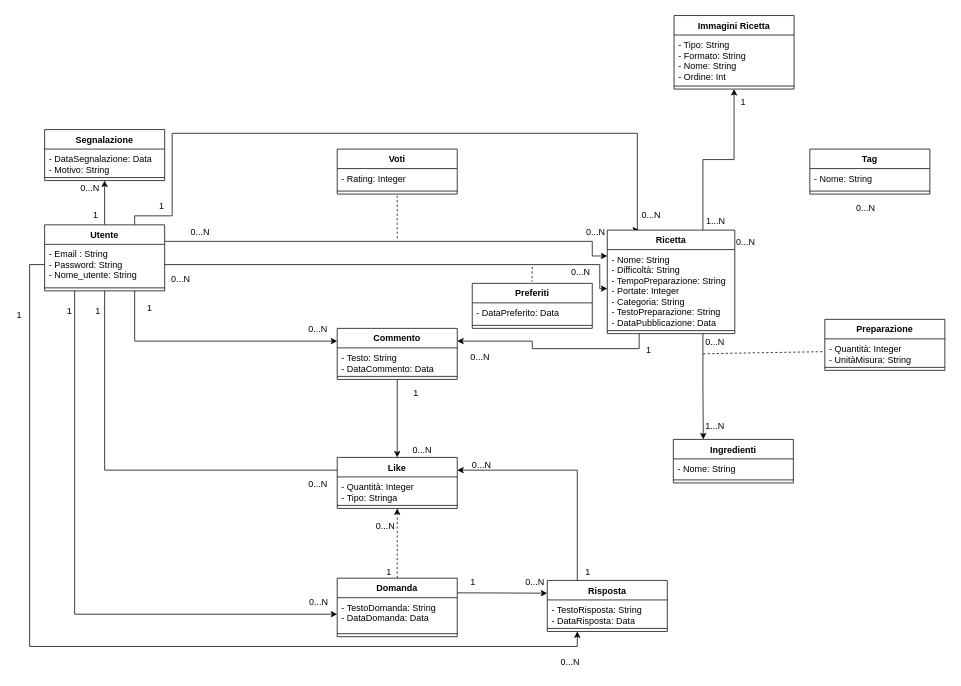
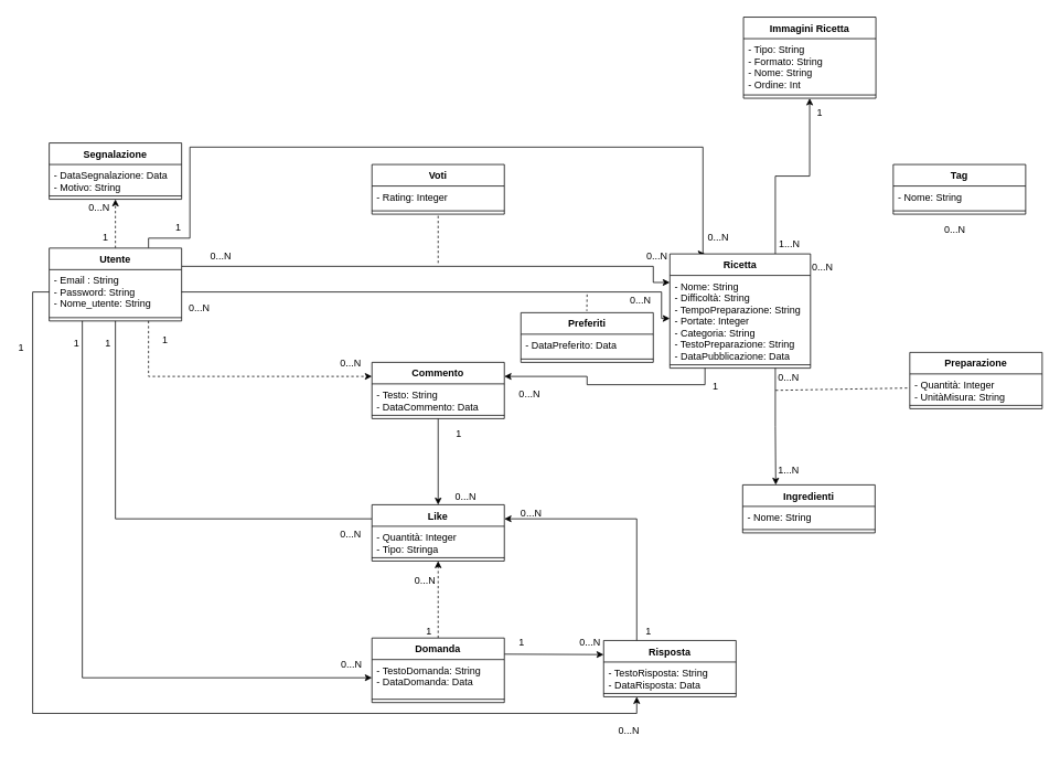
- <mxCell id="5" style="edgeStyle=orthogonalEdgeStyle;rounded=0;orthogonalLoop=1;jettySize=auto;html=1;exitX=0.5;exitY=0;exitDx=0;exitDy=0;entryX=0.5;entryY=1;entryDx=0;entryDy=0;" parent="1" source="8" target="36" edge="1"><mxGeometry relative="1" as="geometry" /></mxCell>
+ <mxCell id="5" style="edgeStyle=orthogonalEdgeStyle;rounded=0;orthogonalLoop=1;jettySize=auto;html=1;exitX=0.5;exitY=0;exitDx=0;exitDy=0;entryX=0.5;entryY=1;entryDx=0;entryDy=0;dashed=1;" parent="1" source="8" target="36" edge="1"><mxGeometry relative="1" as="geometry" /></mxCell>
- <mxCell id="3" style="edgeStyle=orthogonalEdgeStyle;rounded=0;orthogonalLoop=1;jettySize=auto;html=1;exitX=0.75;exitY=1;exitDx=0;exitDy=0;entryX=0;entryY=0.25;entryDx=0;entryDy=0;" parent="1" source="8" target="18" edge="1"><mxGeometry relative="1" as="geometry" /></mxCell>
+ <mxCell id="3" style="edgeStyle=orthogonalEdgeStyle;rounded=0;orthogonalLoop=1;jettySize=auto;html=1;exitX=0.75;exitY=1;exitDx=0;exitDy=0;entryX=0;entryY=0.25;entryDx=0;entryDy=0;dashed=1;" parent="1" source="8" target="18" edge="1"><mxGeometry relative="1" as="geometry" /></mxCell>
